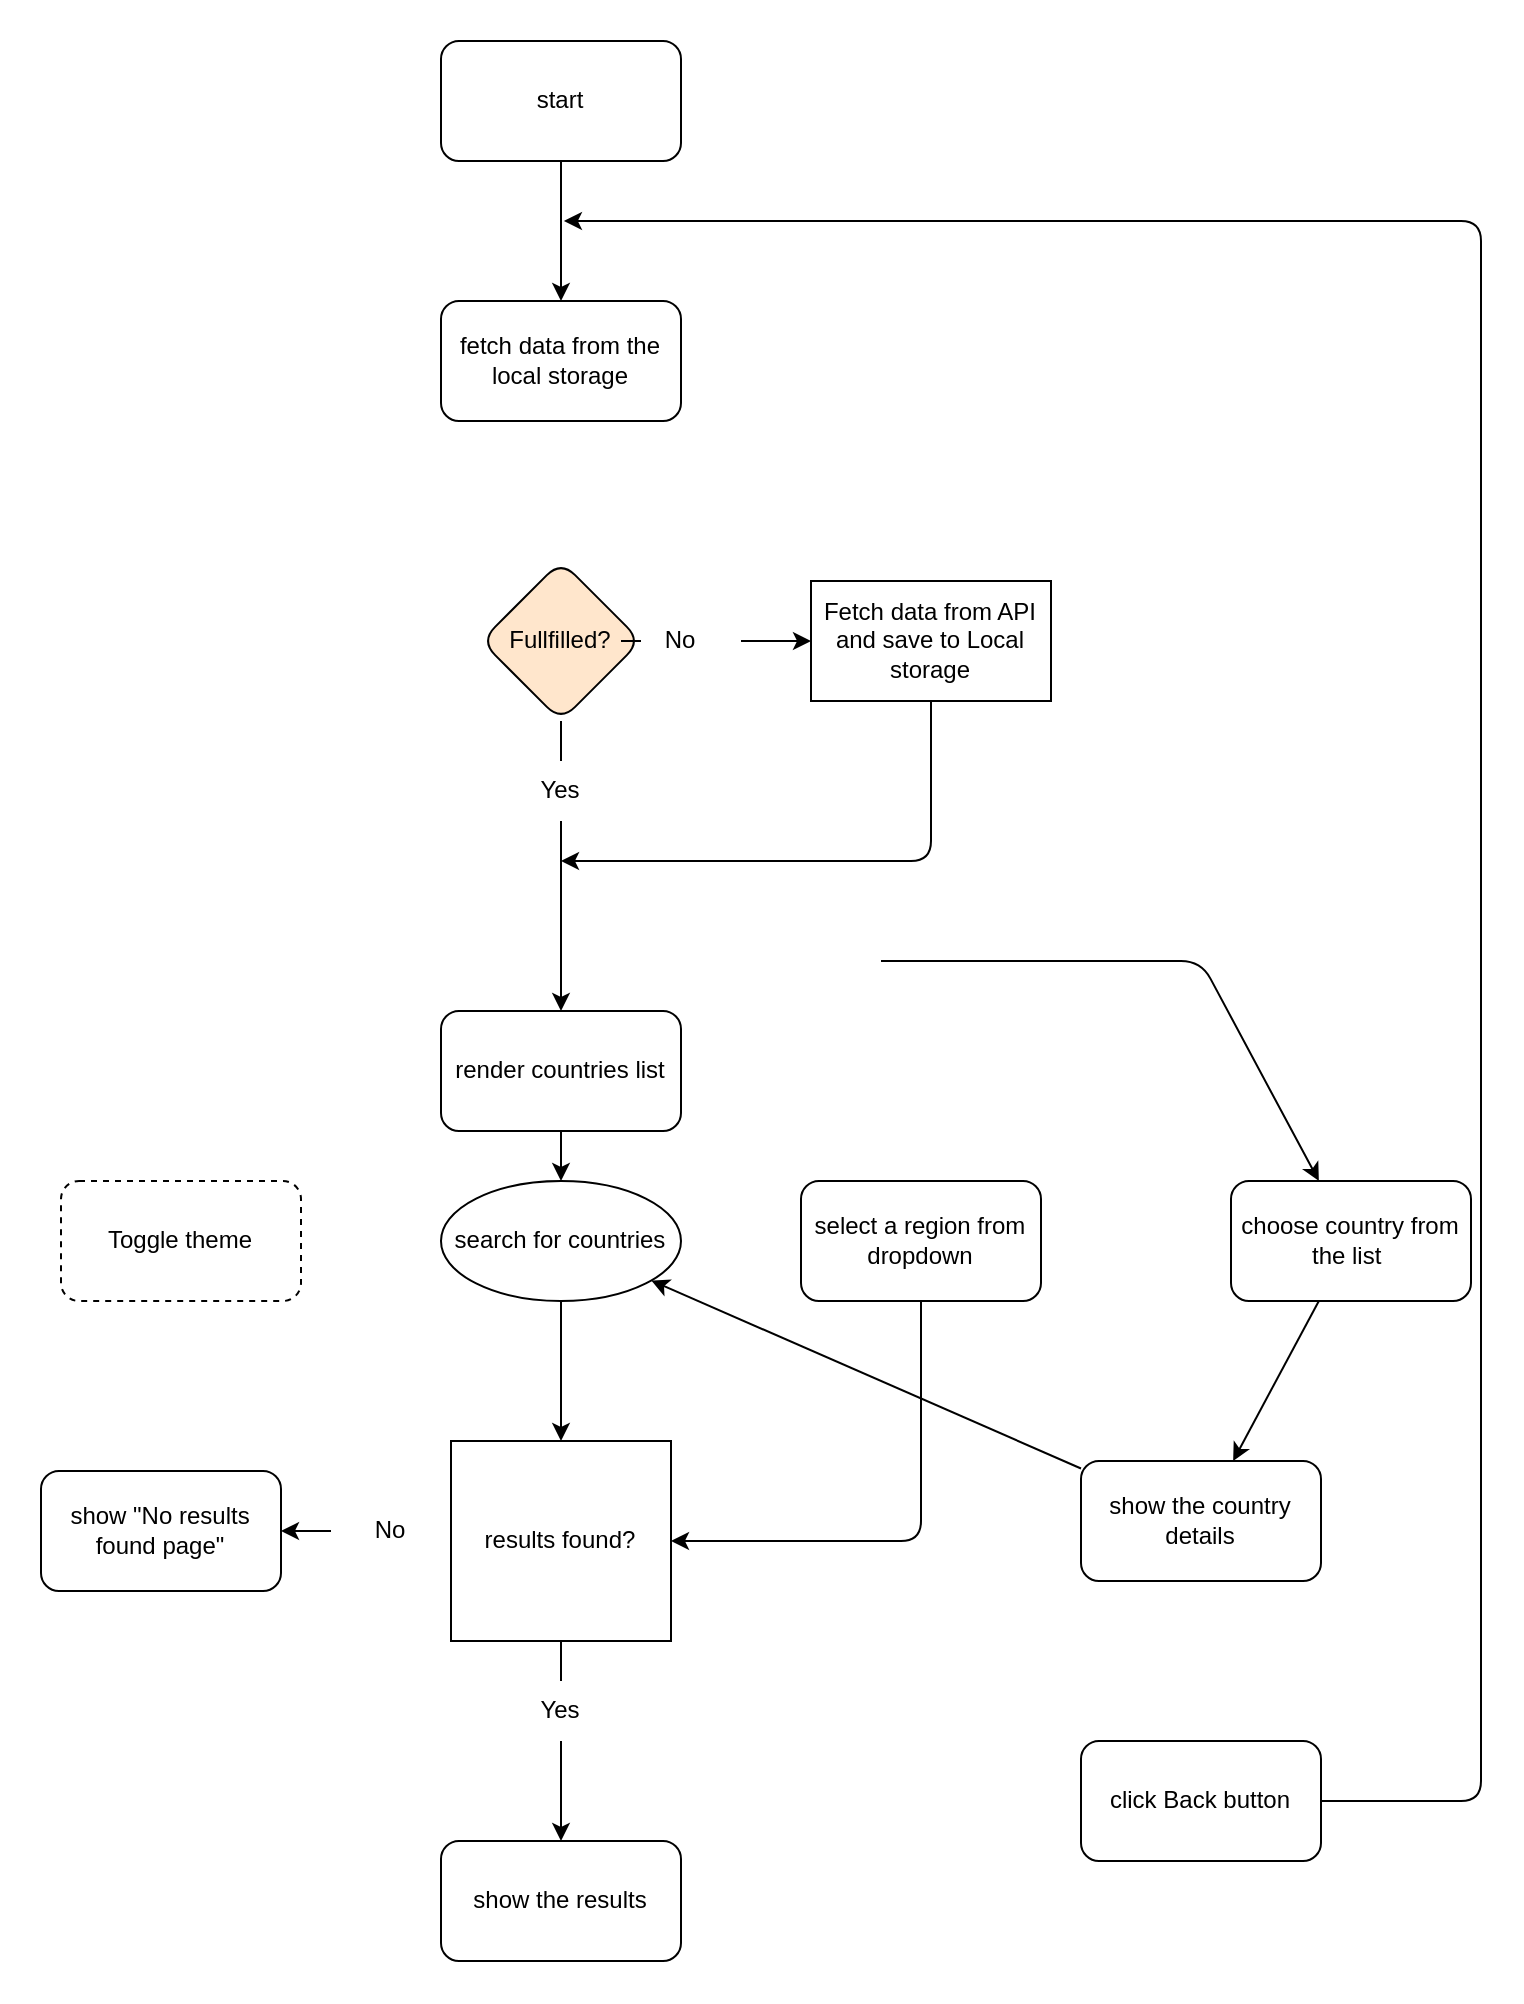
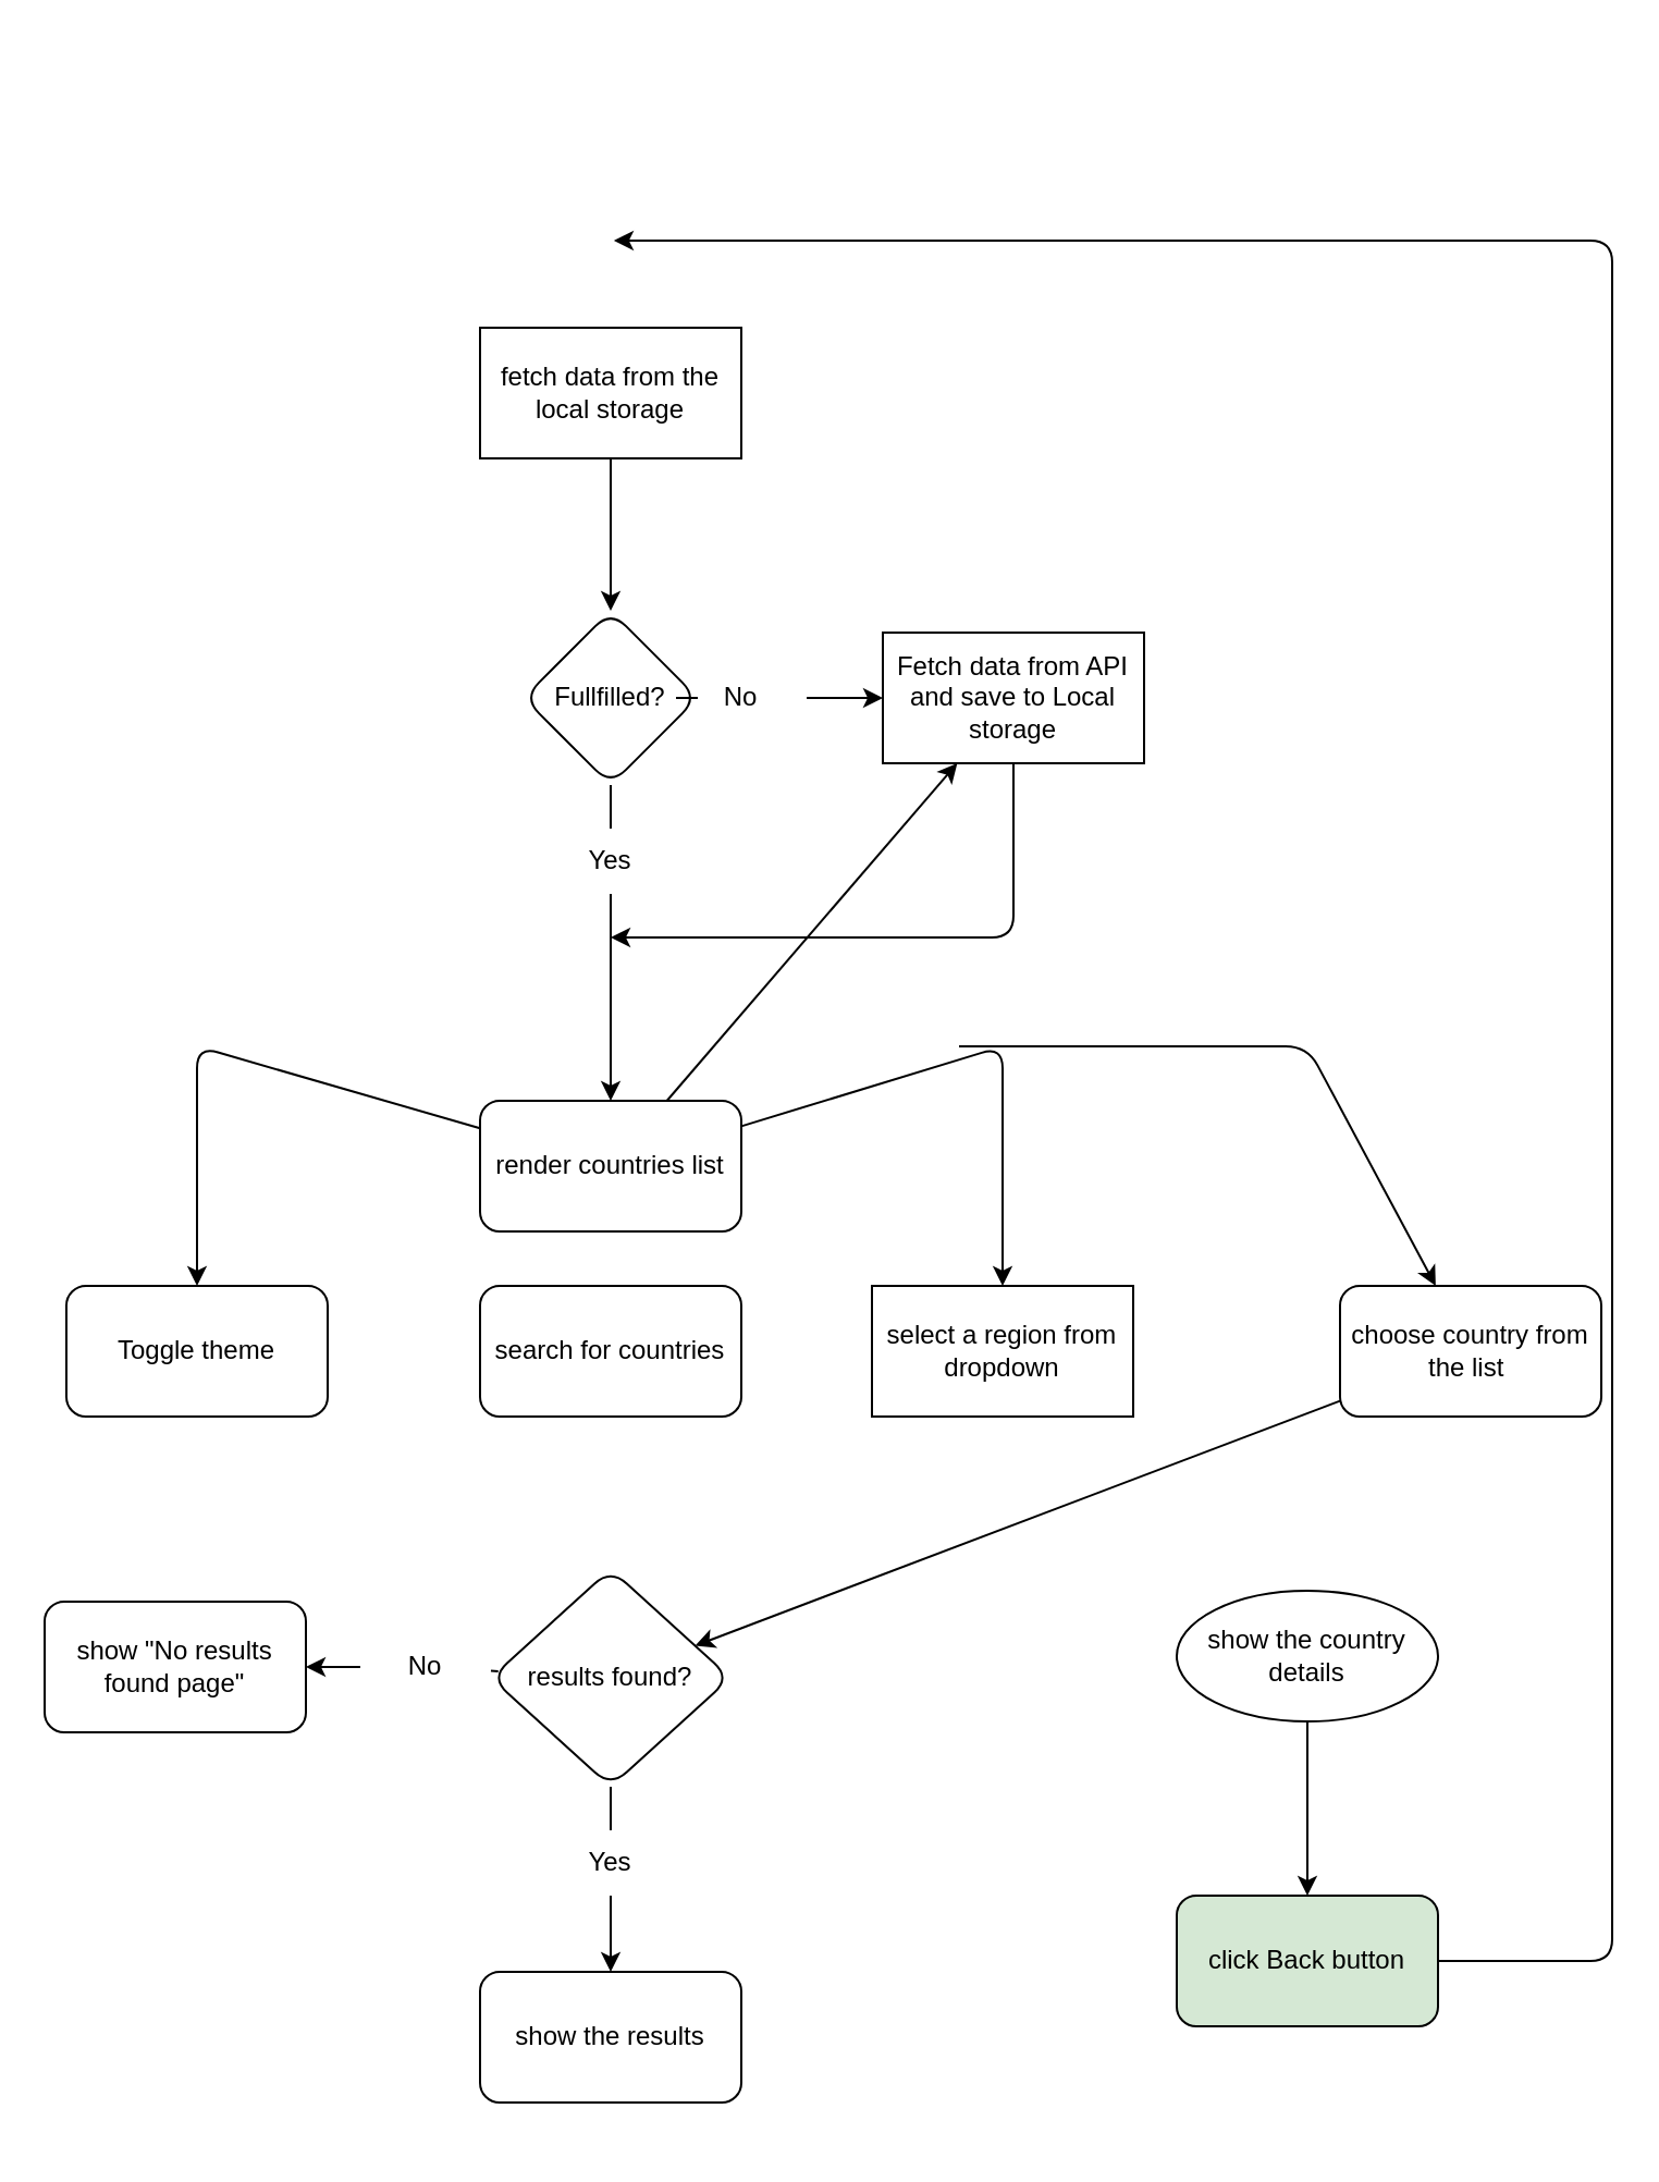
- <mxCell id="3" value="start" style="rounded=1;whiteSpace=wrap;html=1;" vertex="1" parent="1"><mxGeometry x="220" y="20" width="120" height="60" as="geometry" /></mxCell>
- <mxCell id="2" value="" style="edgeStyle=none;html=1;" edge="1" parent="1" source="3" target="5"><mxGeometry relative="1" as="geometry"><mxPoint x="280" y="150" as="targetPoint" /></mxGeometry></mxCell>
- <mxCell id="5" value="fetch data from the local storage" style="rounded=1;whiteSpace=wrap;html=1;" vertex="1" parent="1"><mxGeometry x="220" y="150" width="120" height="60" as="geometry" /></mxCell>
+ <mxCell id="5" value="fetch data from the local storage" style="whiteSpace=wrap;html=1;rounded=0;" vertex="1" parent="1"><mxGeometry x="220" y="150" width="120" height="60" as="geometry" /></mxCell>
+ <mxCell id="4" value="" style="edgeStyle=none;html=1;" edge="1" parent="1" source="5" target="8"><mxGeometry relative="1" as="geometry" /></mxCell>
- <mxCell id="8" value="Fullfilled?" style="rhombus;whiteSpace=wrap;html=1;rounded=1;fillColor=#ffe6cc;" vertex="1" parent="1"><mxGeometry x="240" y="280" width="80" height="80" as="geometry" /></mxCell>
+ <mxCell id="8" value="Fullfilled?" style="rhombus;whiteSpace=wrap;html=1;rounded=1;" vertex="1" parent="1"><mxGeometry x="240" y="280" width="80" height="80" as="geometry" /></mxCell>
+ <mxCell id="15" value="" style="edgeStyle=none;html=1;" edge="1" parent="1" source="16" target="23"><mxGeometry relative="1" as="geometry"><Array as="points"><mxPoint x="460" y="480" /></Array></mxGeometry></mxCell>
+ <mxCell id="13" value="" style="edgeStyle=none;html=1;" edge="1" parent="1" source="16" target="19"><mxGeometry relative="1" as="geometry"><Array as="points"><mxPoint x="90" y="480" /></Array></mxGeometry></mxCell>
- <mxCell id="14" value="" style="edgeStyle=none;html=1;" edge="1" parent="1" source="16" target="21"><mxGeometry relative="1" as="geometry" /></mxCell>
+ <mxCell id="14" value="" style="edgeStyle=none;html=1;" edge="1" parent="1" source="16" target="10"><mxGeometry relative="1" as="geometry" /></mxCell>
- <mxCell id="19" value="Toggle theme" style="whiteSpace=wrap;html=1;rounded=1;dashed=1;" vertex="1" parent="1"><mxGeometry x="30" y="590" width="120" height="60" as="geometry" /></mxCell>
+ <mxCell id="19" value="Toggle theme" style="whiteSpace=wrap;html=1;rounded=1;" vertex="1" parent="1"><mxGeometry x="30" y="590" width="120" height="60" as="geometry" /></mxCell>
- <mxCell id="21" value="search for countries" style="ellipse;whiteSpace=wrap;html=1;" vertex="1" parent="1"><mxGeometry x="220" y="590" width="120" height="60" as="geometry" /></mxCell>
+ <mxCell id="21" value="search for countries" style="whiteSpace=wrap;html=1;rounded=1;" vertex="1" parent="1"><mxGeometry x="220" y="590" width="120" height="60" as="geometry" /></mxCell>
- <mxCell id="23" value="select a region from dropdown" style="whiteSpace=wrap;html=1;rounded=1;" vertex="1" parent="1"><mxGeometry x="400" y="590" width="120" height="60" as="geometry" /></mxCell>
+ <mxCell id="23" value="select a region from dropdown" style="whiteSpace=wrap;html=1;rounded=0;" vertex="1" parent="1"><mxGeometry x="400" y="590" width="120" height="60" as="geometry" /></mxCell>
- <mxCell id="36" value="" style="edgeStyle=none;html=1;" edge="1" parent="1" source="37" target="21"><mxGeometry relative="1" as="geometry" /></mxCell>
+ <mxCell id="36" value="" style="edgeStyle=none;html=1;" edge="1" parent="1" source="37" target="39"><mxGeometry relative="1" as="geometry" /></mxCell>
- <mxCell id="20" value="" style="edgeStyle=none;html=1;" edge="1" parent="1" source="21" target="26"><mxGeometry relative="1" as="geometry" /></mxCell>
- <mxCell id="34" value="" style="edgeStyle=none;html=1;" edge="1" parent="1" source="35" target="37"><mxGeometry relative="1" as="geometry" /></mxCell>
+ <mxCell id="34" value="" style="edgeStyle=none;html=1;" edge="1" parent="1" source="35" target="26"><mxGeometry relative="1" as="geometry" /></mxCell>
- <mxCell id="37" value="show the country details" style="rounded=1;whiteSpace=wrap;html=1;" vertex="1" parent="1"><mxGeometry x="540" y="730" width="120" height="60" as="geometry" /></mxCell>
+ <mxCell id="37" value="show the country details" style="ellipse;whiteSpace=wrap;html=1;" vertex="1" parent="1"><mxGeometry x="540" y="730" width="120" height="60" as="geometry" /></mxCell>
- <mxCell id="26" value="results found?" style="whiteSpace=wrap;html=1;rounded=0;" vertex="1" parent="1"><mxGeometry x="225" y="720" width="110" height="100" as="geometry" /></mxCell>
+ <mxCell id="26" value="results found?" style="rhombus;whiteSpace=wrap;html=1;rounded=1;" vertex="1" parent="1"><mxGeometry x="225" y="720" width="110" height="100" as="geometry" /></mxCell>
- <mxCell id="22" style="edgeStyle=none;html=1;entryX=1;entryY=0.5;entryDx=0;entryDy=0;" edge="1" parent="1" source="23" target="26"><mxGeometry relative="1" as="geometry"><Array as="points"><mxPoint x="460" y="770" /></Array></mxGeometry></mxCell>
- <mxCell id="39" value="click Back button" style="whiteSpace=wrap;html=1;rounded=1;" vertex="1" parent="1"><mxGeometry x="540" y="870" width="120" height="60" as="geometry" /></mxCell>
+ <mxCell id="39" value="click Back button" style="whiteSpace=wrap;html=1;rounded=1;fillColor=#d5e8d4;" vertex="1" parent="1"><mxGeometry x="540" y="870" width="120" height="60" as="geometry" /></mxCell>
- <mxCell id="30" value="show the results" style="whiteSpace=wrap;html=1;rounded=1;" vertex="1" parent="1"><mxGeometry x="220" y="920" width="120" height="60" as="geometry" /></mxCell>
+ <mxCell id="30" value="show the results" style="whiteSpace=wrap;html=1;rounded=1;" vertex="1" parent="1"><mxGeometry x="220" y="905" width="120" height="60" as="geometry" /></mxCell>
